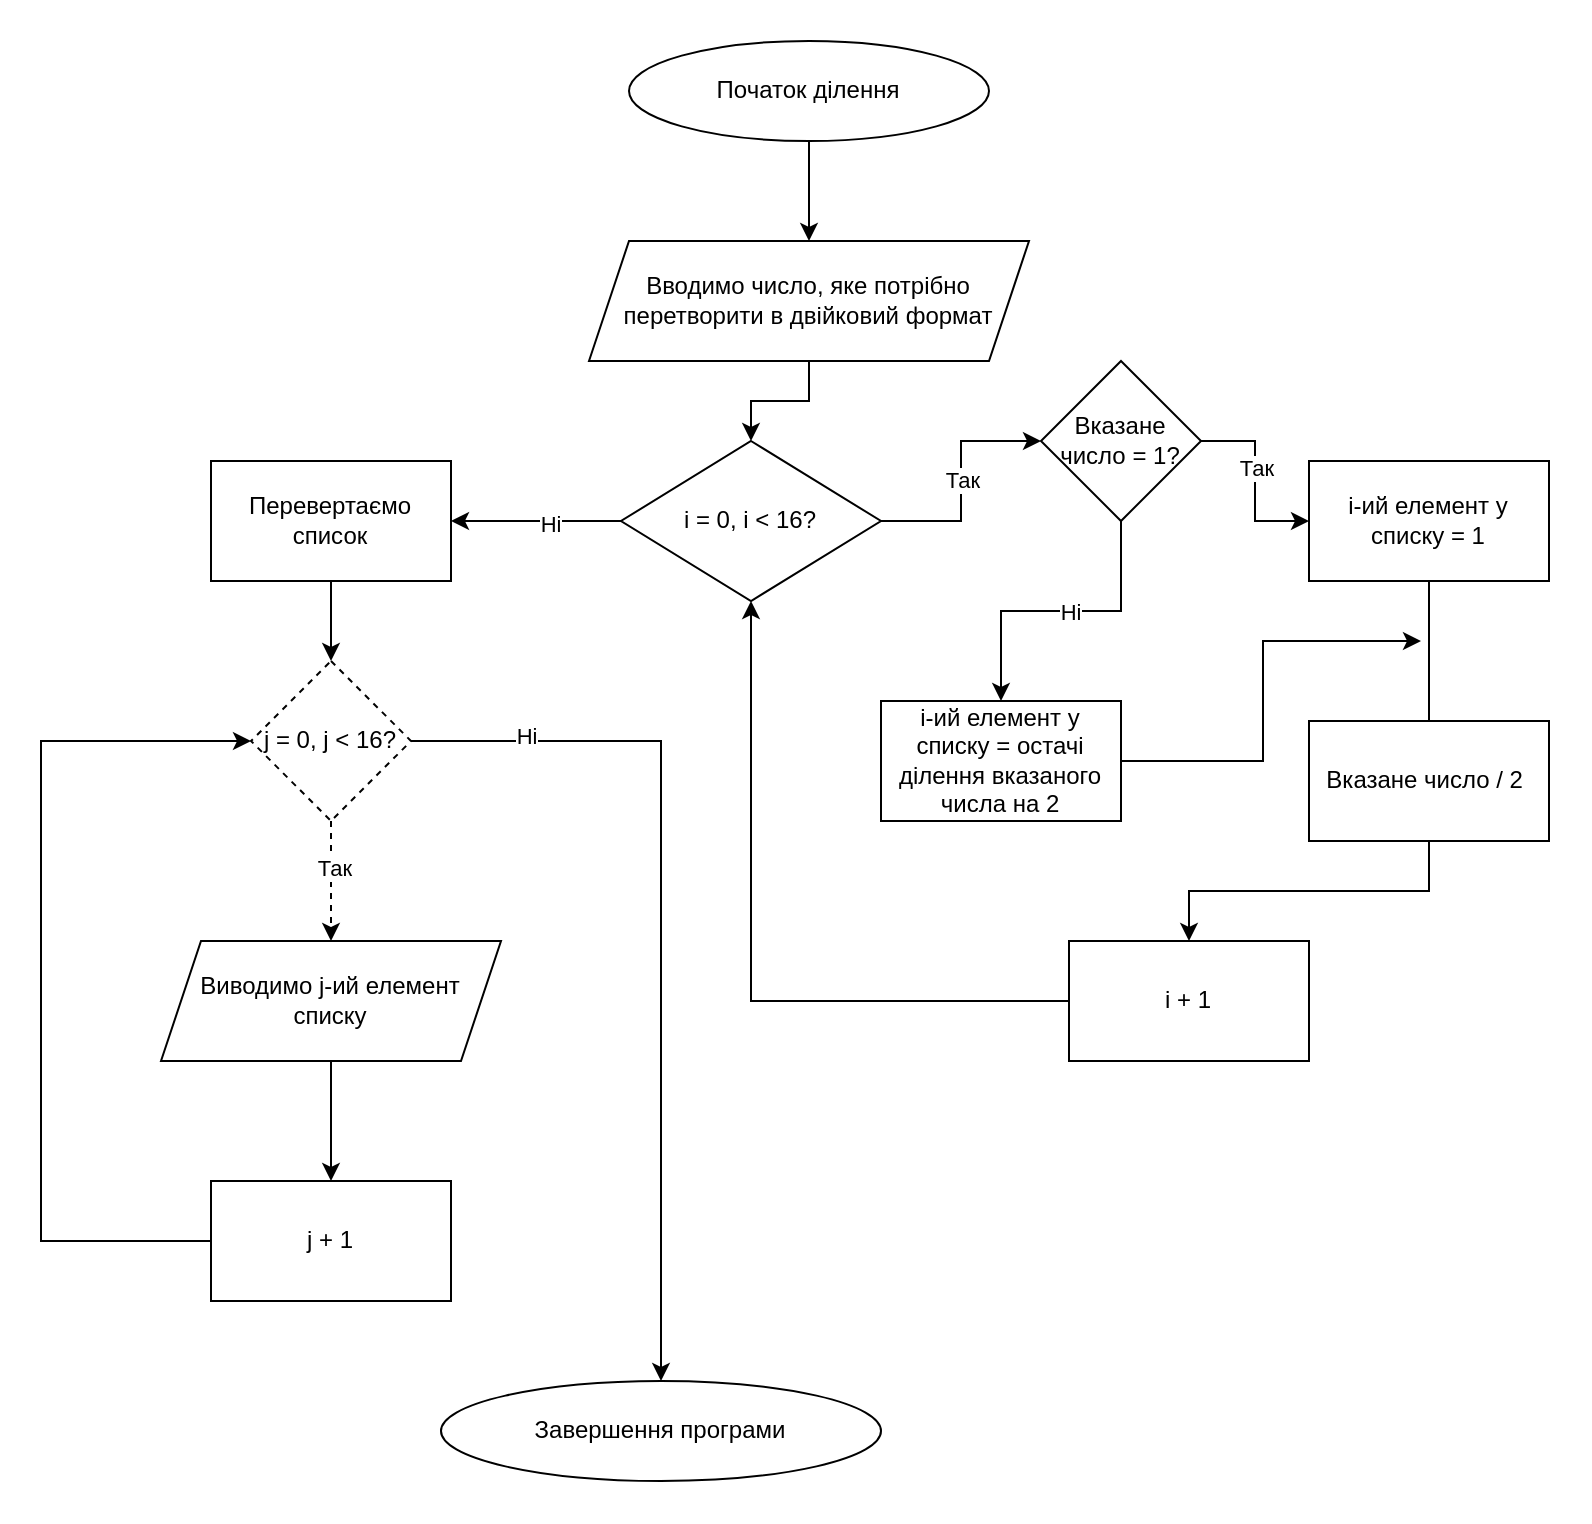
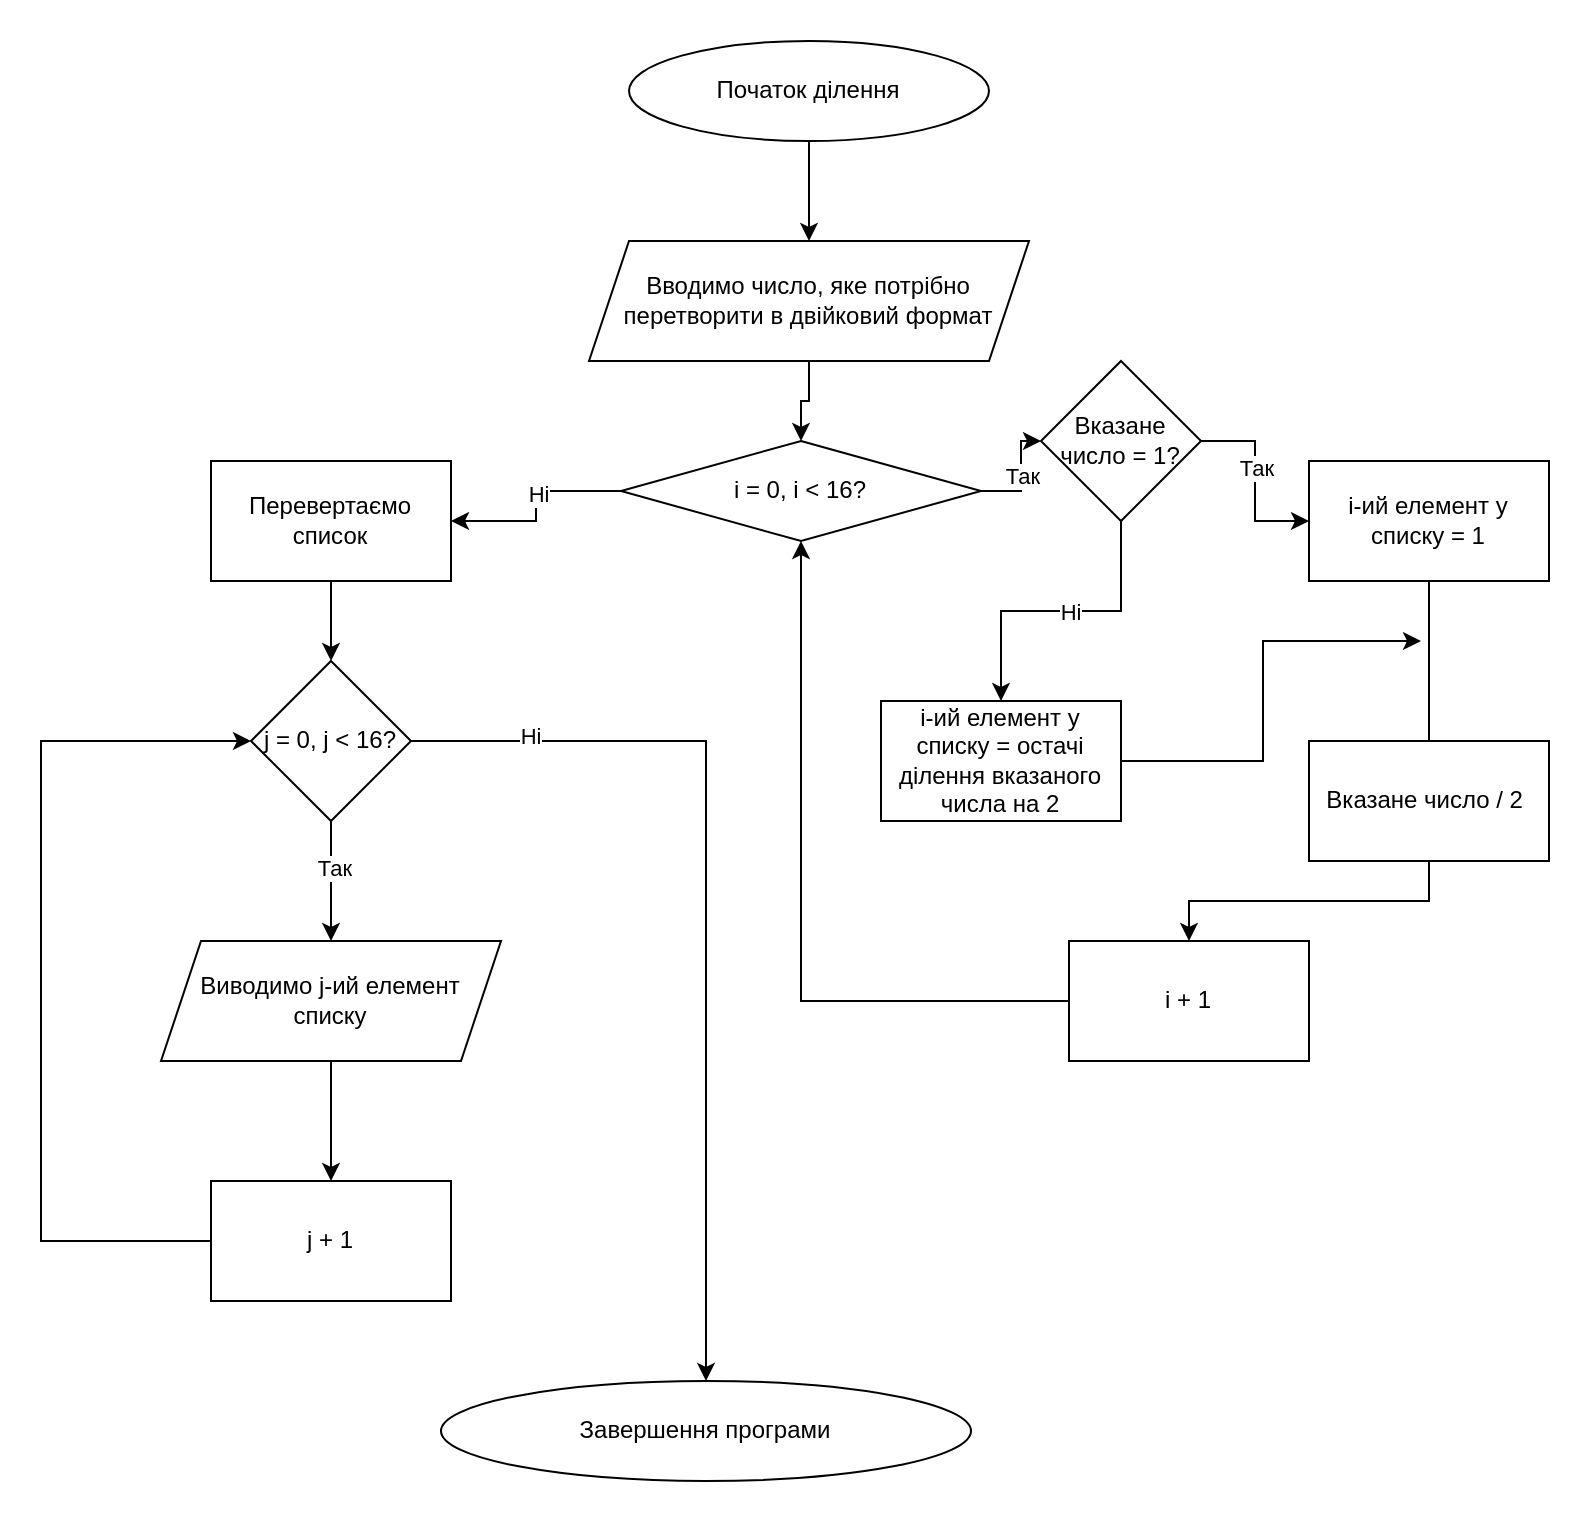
- <mxCell id="10" value="і = 0, і &amp;lt; 16?" style="rhombus;whiteSpace=wrap;html=1;" vertex="1" parent="1"><mxGeometry x="310" y="220" width="130" height="80" as="geometry" /></mxCell>
+ <mxCell id="10" value="і = 0, і &amp;lt; 16?" style="rhombus;whiteSpace=wrap;html=1;" vertex="1" parent="1"><mxGeometry x="310" y="220" width="180" height="50" as="geometry" /></mxCell>
- <mxCell id="30" value="j = 0, j &amp;lt; 16?" style="rhombus;whiteSpace=wrap;html=1;dashed=1;" vertex="1" parent="1"><mxGeometry x="125" y="330" width="80" height="80" as="geometry" /></mxCell>
+ <mxCell id="30" value="j = 0, j &amp;lt; 16?" style="rhombus;whiteSpace=wrap;html=1;" vertex="1" parent="1"><mxGeometry x="125" y="330" width="80" height="80" as="geometry" /></mxCell>
- <mxCell id="19" value="Вказане число / 2&amp;nbsp;" style="whiteSpace=wrap;html=1;" vertex="1" parent="1"><mxGeometry x="654" y="360" width="120" height="60" as="geometry" /></mxCell>
+ <mxCell id="19" value="Вказане число / 2&amp;nbsp;" style="whiteSpace=wrap;html=1;" vertex="1" parent="1"><mxGeometry x="654" y="370" width="120" height="60" as="geometry" /></mxCell>
- <mxCell id="26" style="edgeStyle=orthogonalEdgeStyle;rounded=0;orthogonalLoop=1;jettySize=auto;html=1;entryX=0.5;entryY=0;entryDx=0;entryDy=0;dashed=1;" edge="1" parent="1" source="30" target="32"><mxGeometry relative="1" as="geometry" /></mxCell>
+ <mxCell id="26" style="edgeStyle=orthogonalEdgeStyle;rounded=0;orthogonalLoop=1;jettySize=auto;html=1;entryX=0.5;entryY=0;entryDx=0;entryDy=0;" edge="1" parent="1" source="30" target="32"><mxGeometry relative="1" as="geometry" /></mxCell>
- <mxCell id="35" value="Завершення програми" style="ellipse;whiteSpace=wrap;html=1;" vertex="1" parent="1"><mxGeometry x="220" y="690" width="220" height="50" as="geometry" /></mxCell>
+ <mxCell id="35" value="Завершення програми" style="ellipse;whiteSpace=wrap;html=1;" vertex="1" parent="1"><mxGeometry x="220" y="690" width="265" height="50" as="geometry" /></mxCell>
